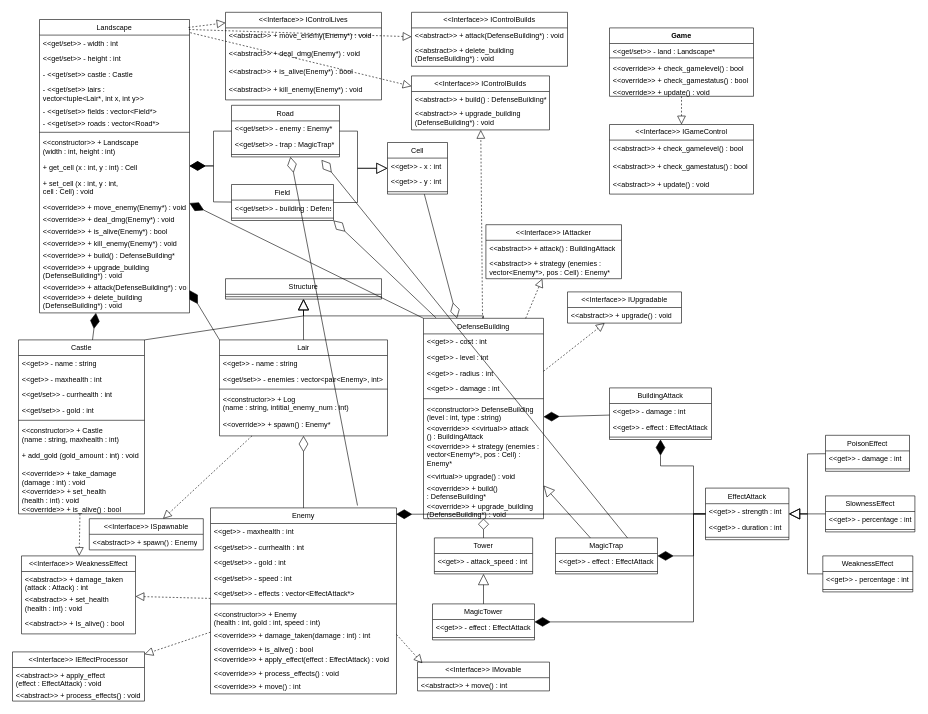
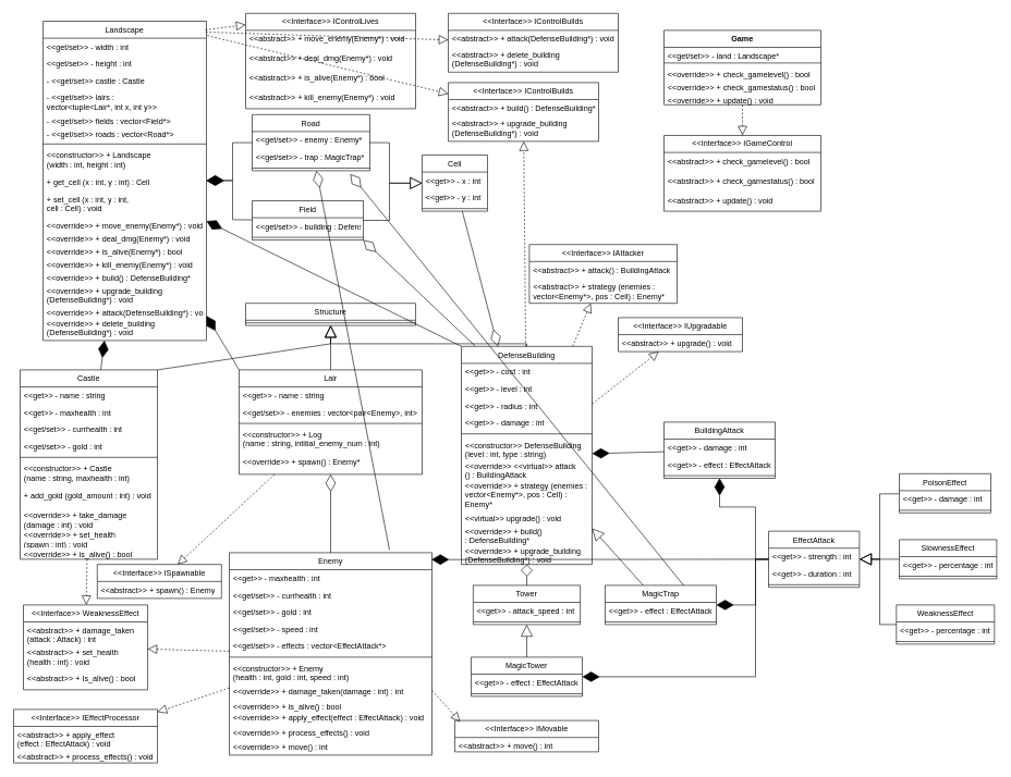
- <mxCell id="11" value="&amp;lt;&amp;lt;override&amp;gt;&amp;gt; + set_health&lt;div&gt;(health : int) : void&lt;/div&gt;" style="text;strokeColor=none;fillColor=none;align=left;verticalAlign=top;spacingLeft=4;spacingRight=4;overflow=hidden;rotatable=0;points=[[0,0.5],[1,0.5]];portConstraint=eastwest;whiteSpace=wrap;html=1;" vertex="1" parent="2"><mxGeometry y="240" width="210" height="30" as="geometry" /></mxCell>
+ <mxCell id="11" value="&amp;lt;&amp;lt;override&amp;gt;&amp;gt; + set_health&lt;div&gt;(spawn : int) : void&lt;/div&gt;" style="text;strokeColor=none;fillColor=none;align=left;verticalAlign=top;spacingLeft=4;spacingRight=4;overflow=hidden;rotatable=0;points=[[0,0.5],[1,0.5]];portConstraint=eastwest;whiteSpace=wrap;html=1;" vertex="1" parent="2"><mxGeometry y="240" width="210" height="30" as="geometry" /></mxCell>
